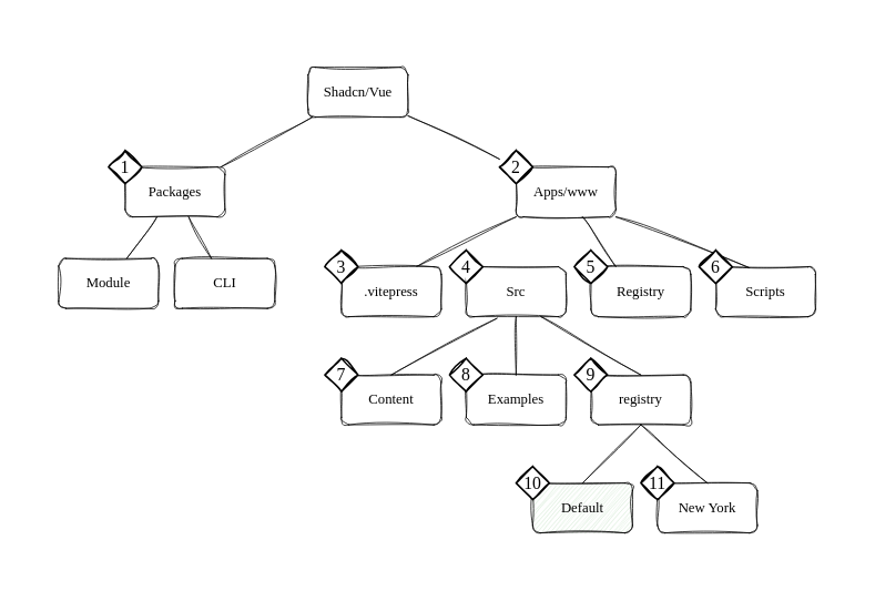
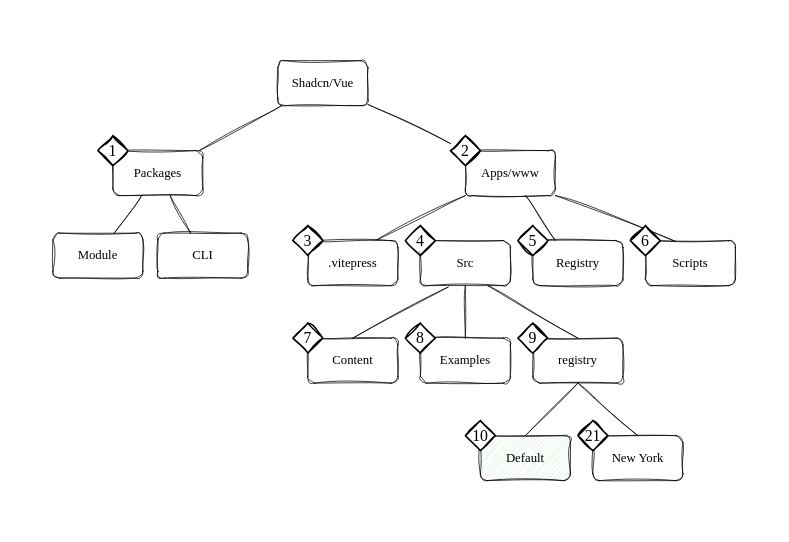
- <mxCell id="38" value="11" style="strokeWidth=2;html=1;shape=mxgraph.flowchart.decision;whiteSpace=wrap;sketch=1;curveFitting=1;jiggle=2;fontFamily=Garamond;fontSize=21;" vertex="1" parent="1"><mxGeometry x="770" y="560" width="40" height="40" as="geometry" /></mxCell>
+ <mxCell id="38" value="21" style="strokeWidth=2;html=1;shape=mxgraph.flowchart.decision;whiteSpace=wrap;sketch=1;curveFitting=1;jiggle=2;fontFamily=Garamond;fontSize=21;" vertex="1" parent="1"><mxGeometry x="770" y="560" width="40" height="40" as="geometry" /></mxCell>
